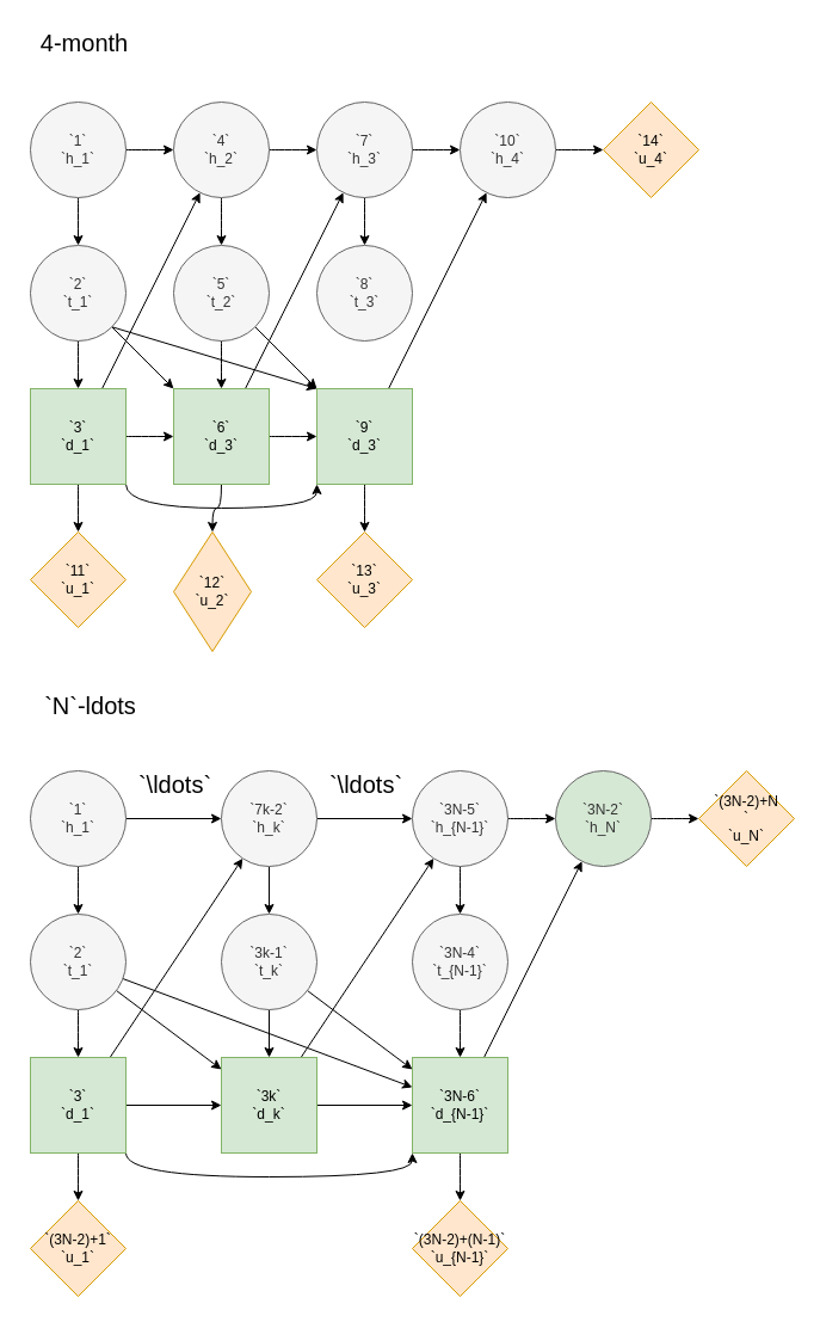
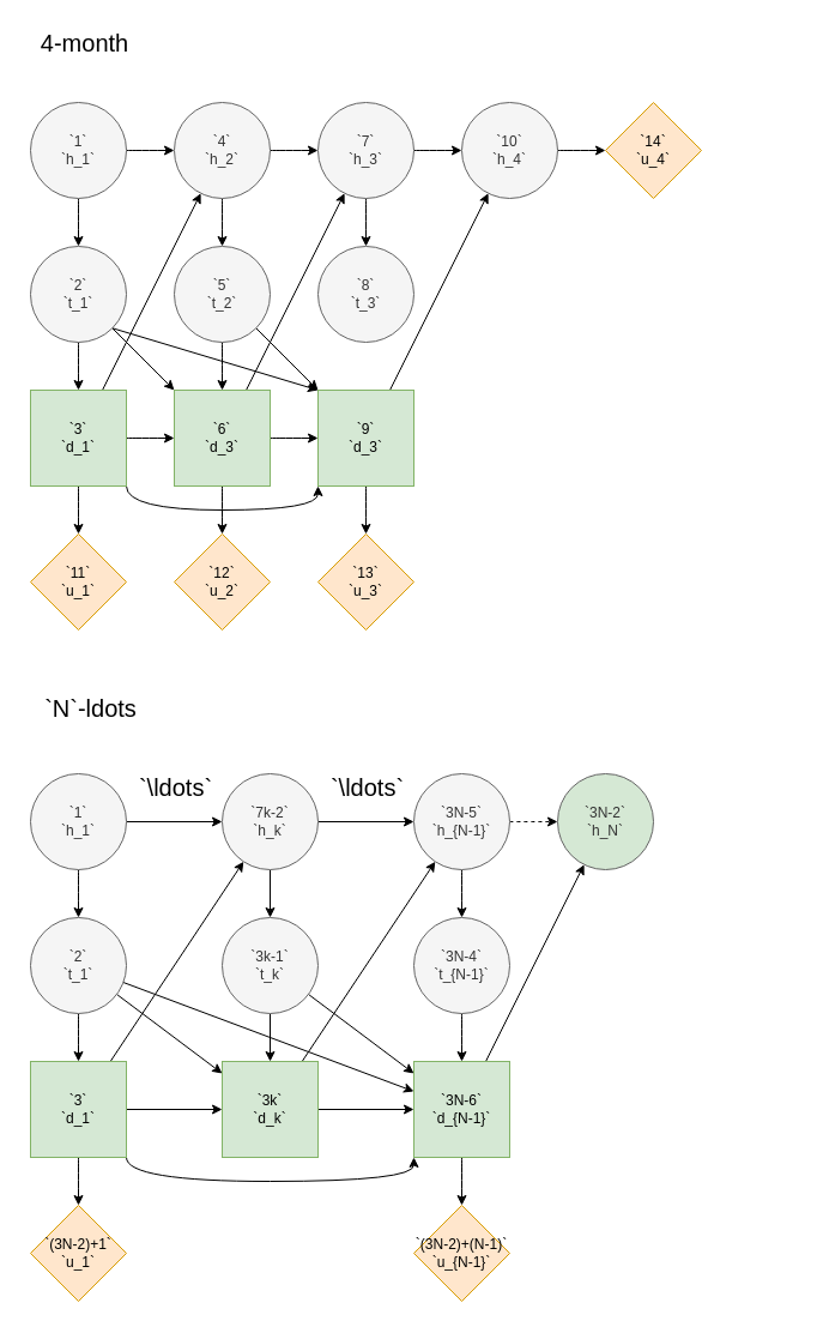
- <mxCell id="35" value="&lt;div&gt;`12`&lt;/div&gt;&lt;div&gt;`u_2`&lt;br&gt;&lt;/div&gt;" style="rhombus;whiteSpace=wrap;html=1;fontFamily=Helvetica;fontSize=12;fontColor=#000000;align=center;strokeColor=#d79b00;fillColor=#ffe6cc;" parent="1" vertex="1"><mxGeometry x="145" y="445" width="65" height="100" as="geometry" /></mxCell>
+ <mxCell id="35" value="&lt;div&gt;`12`&lt;/div&gt;&lt;div&gt;`u_2`&lt;br&gt;&lt;/div&gt;" style="rhombus;whiteSpace=wrap;html=1;fontFamily=Helvetica;fontSize=12;fontColor=#000000;align=center;strokeColor=#d79b00;fillColor=#ffe6cc;" parent="1" vertex="1"><mxGeometry x="145" y="445" width="80" height="80" as="geometry" /></mxCell>
- <mxCell id="40" style="edgeStyle=orthogonalEdgeStyle;rounded=0;orthogonalLoop=1;jettySize=auto;html=1;curved=1;" parent="1" source="42" target="44" edge="1"><mxGeometry relative="1" as="geometry" /></mxCell>
+ <mxCell id="40" style="edgeStyle=orthogonalEdgeStyle;rounded=0;orthogonalLoop=1;jettySize=auto;html=1;curved=1;dashed=1;" parent="1" source="42" target="44" edge="1"><mxGeometry relative="1" as="geometry" /></mxCell>
- <mxCell id="43" style="edgeStyle=orthogonalEdgeStyle;rounded=0;orthogonalLoop=1;jettySize=auto;html=1;curved=1;" parent="1" source="44" target="45" edge="1"><mxGeometry relative="1" as="geometry" /></mxCell>
- <mxCell id="45" value="`(3N-2)+N&lt;br&gt;`&lt;br&gt;`u_N`" style="rhombus;whiteSpace=wrap;html=1;fontFamily=Helvetica;fontSize=12;fontColor=#000000;align=center;strokeColor=#d79b00;fillColor=#ffe6cc;" parent="1" vertex="1"><mxGeometry x="585" y="645" width="80" height="80" as="geometry" /></mxCell>
